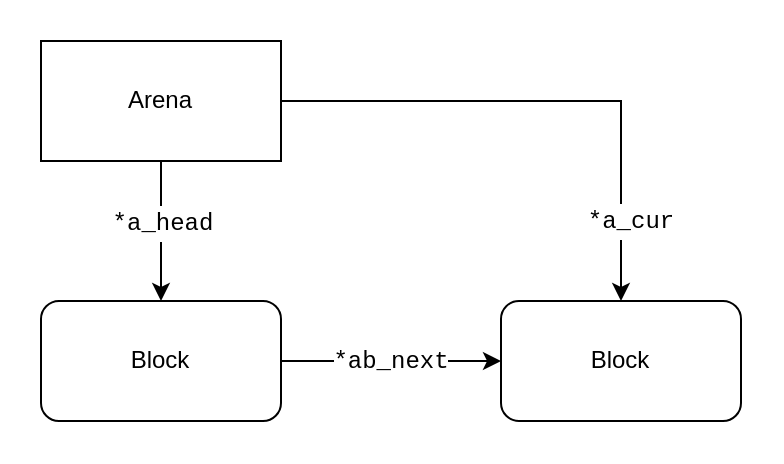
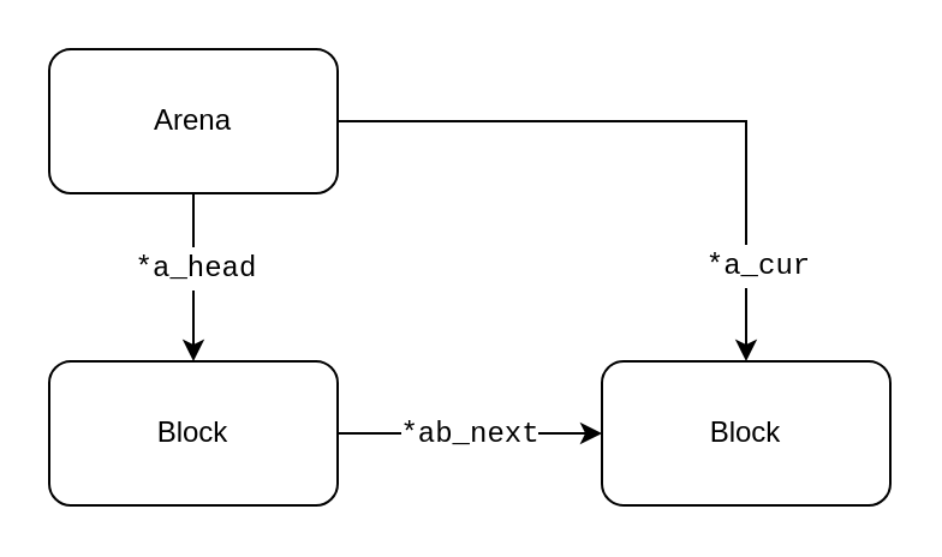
- <mxCell id="9" value="Arena" style="whiteSpace=wrap;html=1;rounded=0;" vertex="1" parent="1"><mxGeometry x="20" y="20" width="120" height="60" as="geometry" /></mxCell>
+ <mxCell id="9" value="Arena" style="rounded=1;whiteSpace=wrap;html=1;" vertex="1" parent="1"><mxGeometry x="20" y="20" width="120" height="60" as="geometry" /></mxCell>
